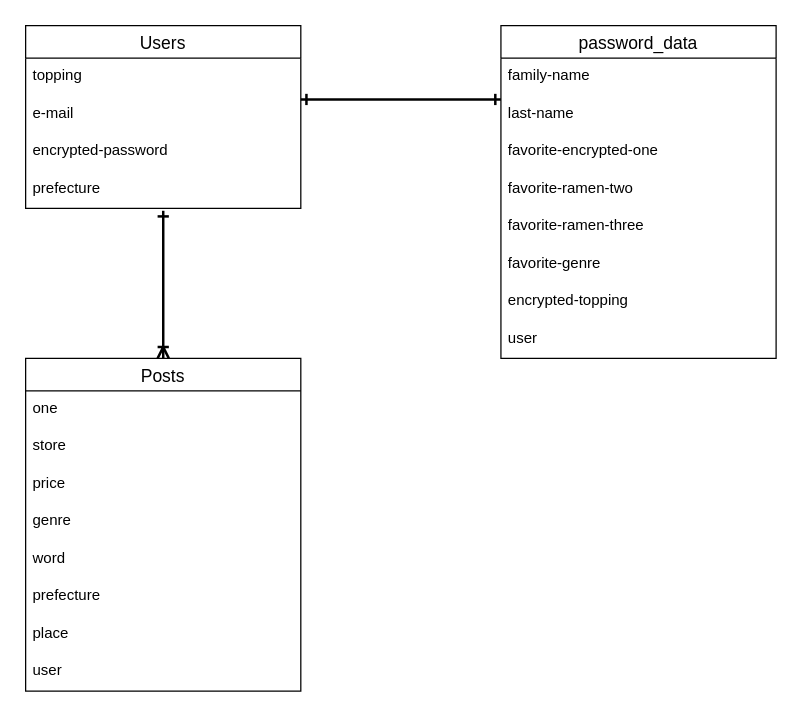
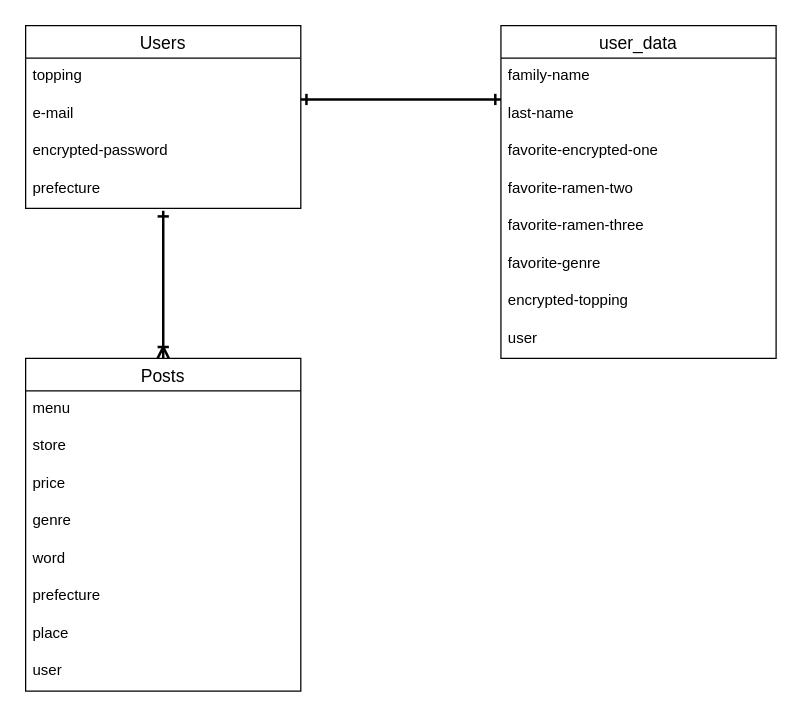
- <mxCell id="7" value="password_data" style="swimlane;fontStyle=0;childLayout=stackLayout;horizontal=1;startSize=26;horizontalStack=0;resizeParent=1;resizeParentMax=0;resizeLast=0;collapsible=1;marginBottom=0;align=center;fontSize=14;" vertex="1" parent="1"><mxGeometry x="400" y="20" width="220" height="266" as="geometry" /></mxCell>
+ <mxCell id="7" value="user_data" style="swimlane;fontStyle=0;childLayout=stackLayout;horizontal=1;startSize=26;horizontalStack=0;resizeParent=1;resizeParentMax=0;resizeLast=0;collapsible=1;marginBottom=0;align=center;fontSize=14;" vertex="1" parent="1"><mxGeometry x="400" y="20" width="220" height="266" as="geometry" /></mxCell>
- <mxCell id="18" value="one" style="text;strokeColor=none;fillColor=none;spacingLeft=4;spacingRight=4;overflow=hidden;rotatable=0;points=[[0,0.5],[1,0.5]];portConstraint=eastwest;fontSize=12;" vertex="1" parent="17"><mxGeometry y="26" width="220" height="30" as="geometry" /></mxCell>
+ <mxCell id="18" value="menu" style="text;strokeColor=none;fillColor=none;spacingLeft=4;spacingRight=4;overflow=hidden;rotatable=0;points=[[0,0.5],[1,0.5]];portConstraint=eastwest;fontSize=12;" vertex="1" parent="17"><mxGeometry y="26" width="220" height="30" as="geometry" /></mxCell>
